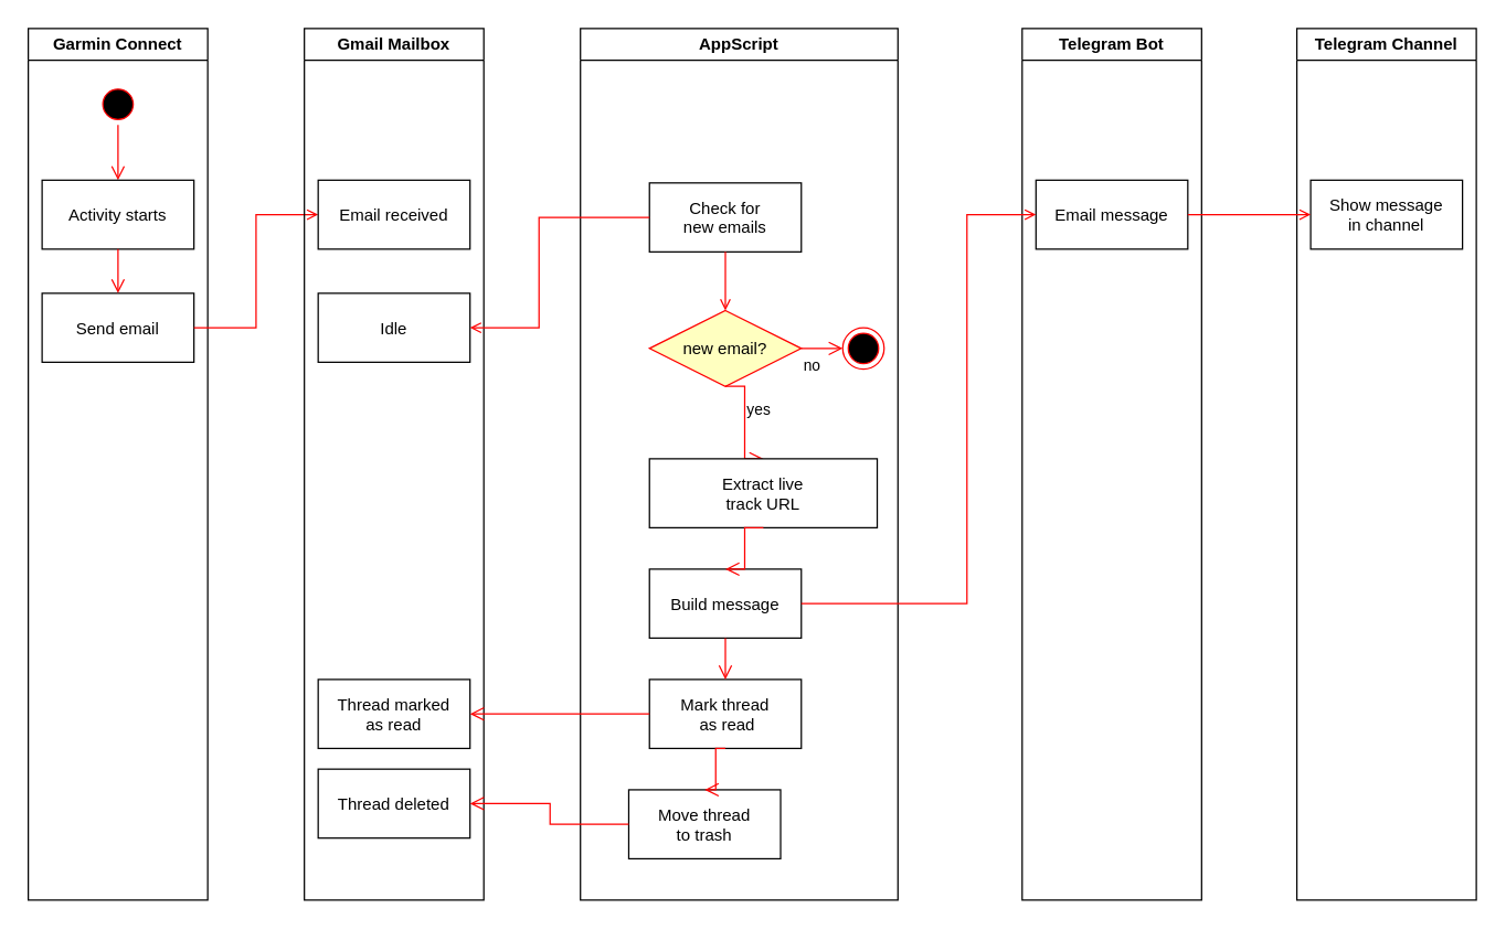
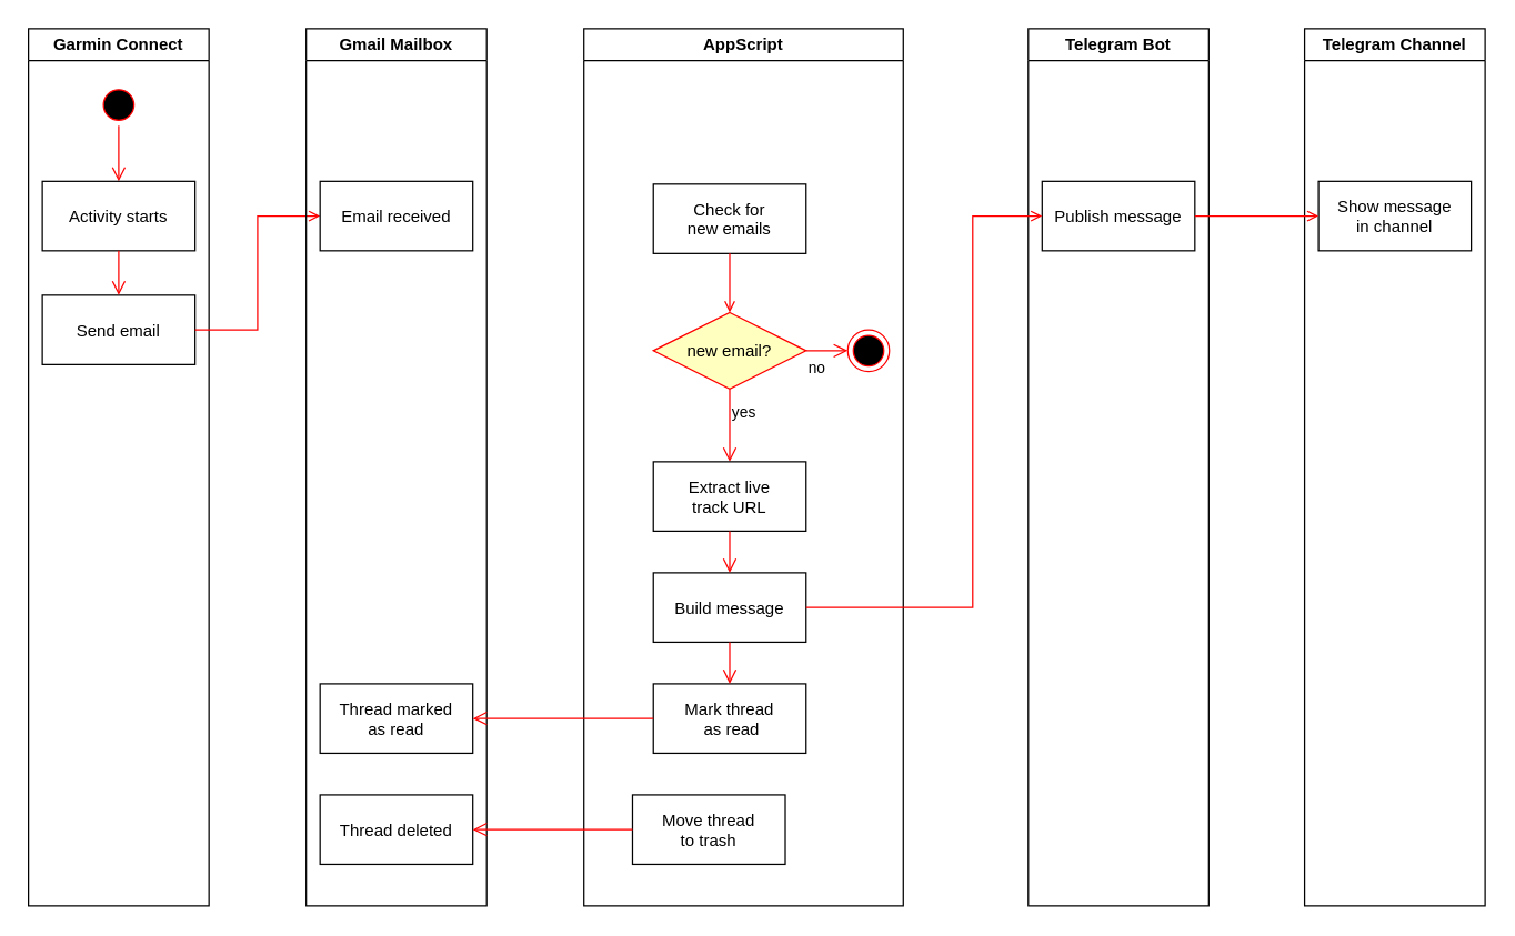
- <mxCell id="24" value="Email message" style="" vertex="1" parent="23"><mxGeometry x="10" y="110" width="110" height="50" as="geometry" /></mxCell>
+ <mxCell id="24" value="Publish message" style="" vertex="1" parent="23"><mxGeometry x="10" y="110" width="110" height="50" as="geometry" /></mxCell>
- <mxCell id="34" value="" style="edgeStyle=elbowEdgeStyle;elbow=horizontal;entryX=1;entryY=0.5;strokeColor=#FF0000;endArrow=open;endFill=1;rounded=0;exitX=0;exitY=0.5;exitDx=0;exitDy=0;entryDx=0;entryDy=0;" parent="1" source="10" target="31" edge="1"><mxGeometry width="100" height="100" relative="1" as="geometry"><mxPoint x="480" y="500" as="sourcePoint" /><mxPoint x="580" y="400" as="targetPoint" /><Array as="points"><mxPoint x="390" y="192" /></Array></mxGeometry></mxCell>
- <mxCell id="31" value="Idle" style="" parent="28" vertex="1"><mxGeometry x="10" y="192" width="110" height="50" as="geometry" /></mxCell>
- <mxCell id="16" value="Extract live&#10;track URL" style="" parent="9" vertex="1"><mxGeometry x="50" y="312" width="165" height="50" as="geometry" /></mxCell>
+ <mxCell id="16" value="Extract live&#10;track URL" style="" parent="9" vertex="1"><mxGeometry x="50" y="312" width="110" height="50" as="geometry" /></mxCell>
- <mxCell id="22" value="" style="edgeStyle=elbowEdgeStyle;elbow=horizontal;align=left;verticalAlign=bottom;endArrow=open;endSize=8;strokeColor=#FF0000;exitX=0.5;exitY=1;endFill=1;rounded=0;exitDx=0;exitDy=0;entryX=0.5;entryY=0;entryDx=0;entryDy=0;" edge="1" parent="9" source="19" target="21"><mxGeometry x="0.007" relative="1" as="geometry"><mxPoint x="115" y="482" as="targetPoint" /><mxPoint x="115" y="452" as="sourcePoint" /><mxPoint as="offset" /></mxGeometry></mxCell>
- <mxCell id="33" value="Thread deleted" style="" vertex="1" parent="28"><mxGeometry x="10" y="537" width="110" height="50" as="geometry" /></mxCell>
+ <mxCell id="33" value="Thread deleted" style="" vertex="1" parent="28"><mxGeometry x="10" y="552" width="110" height="50" as="geometry" /></mxCell>
